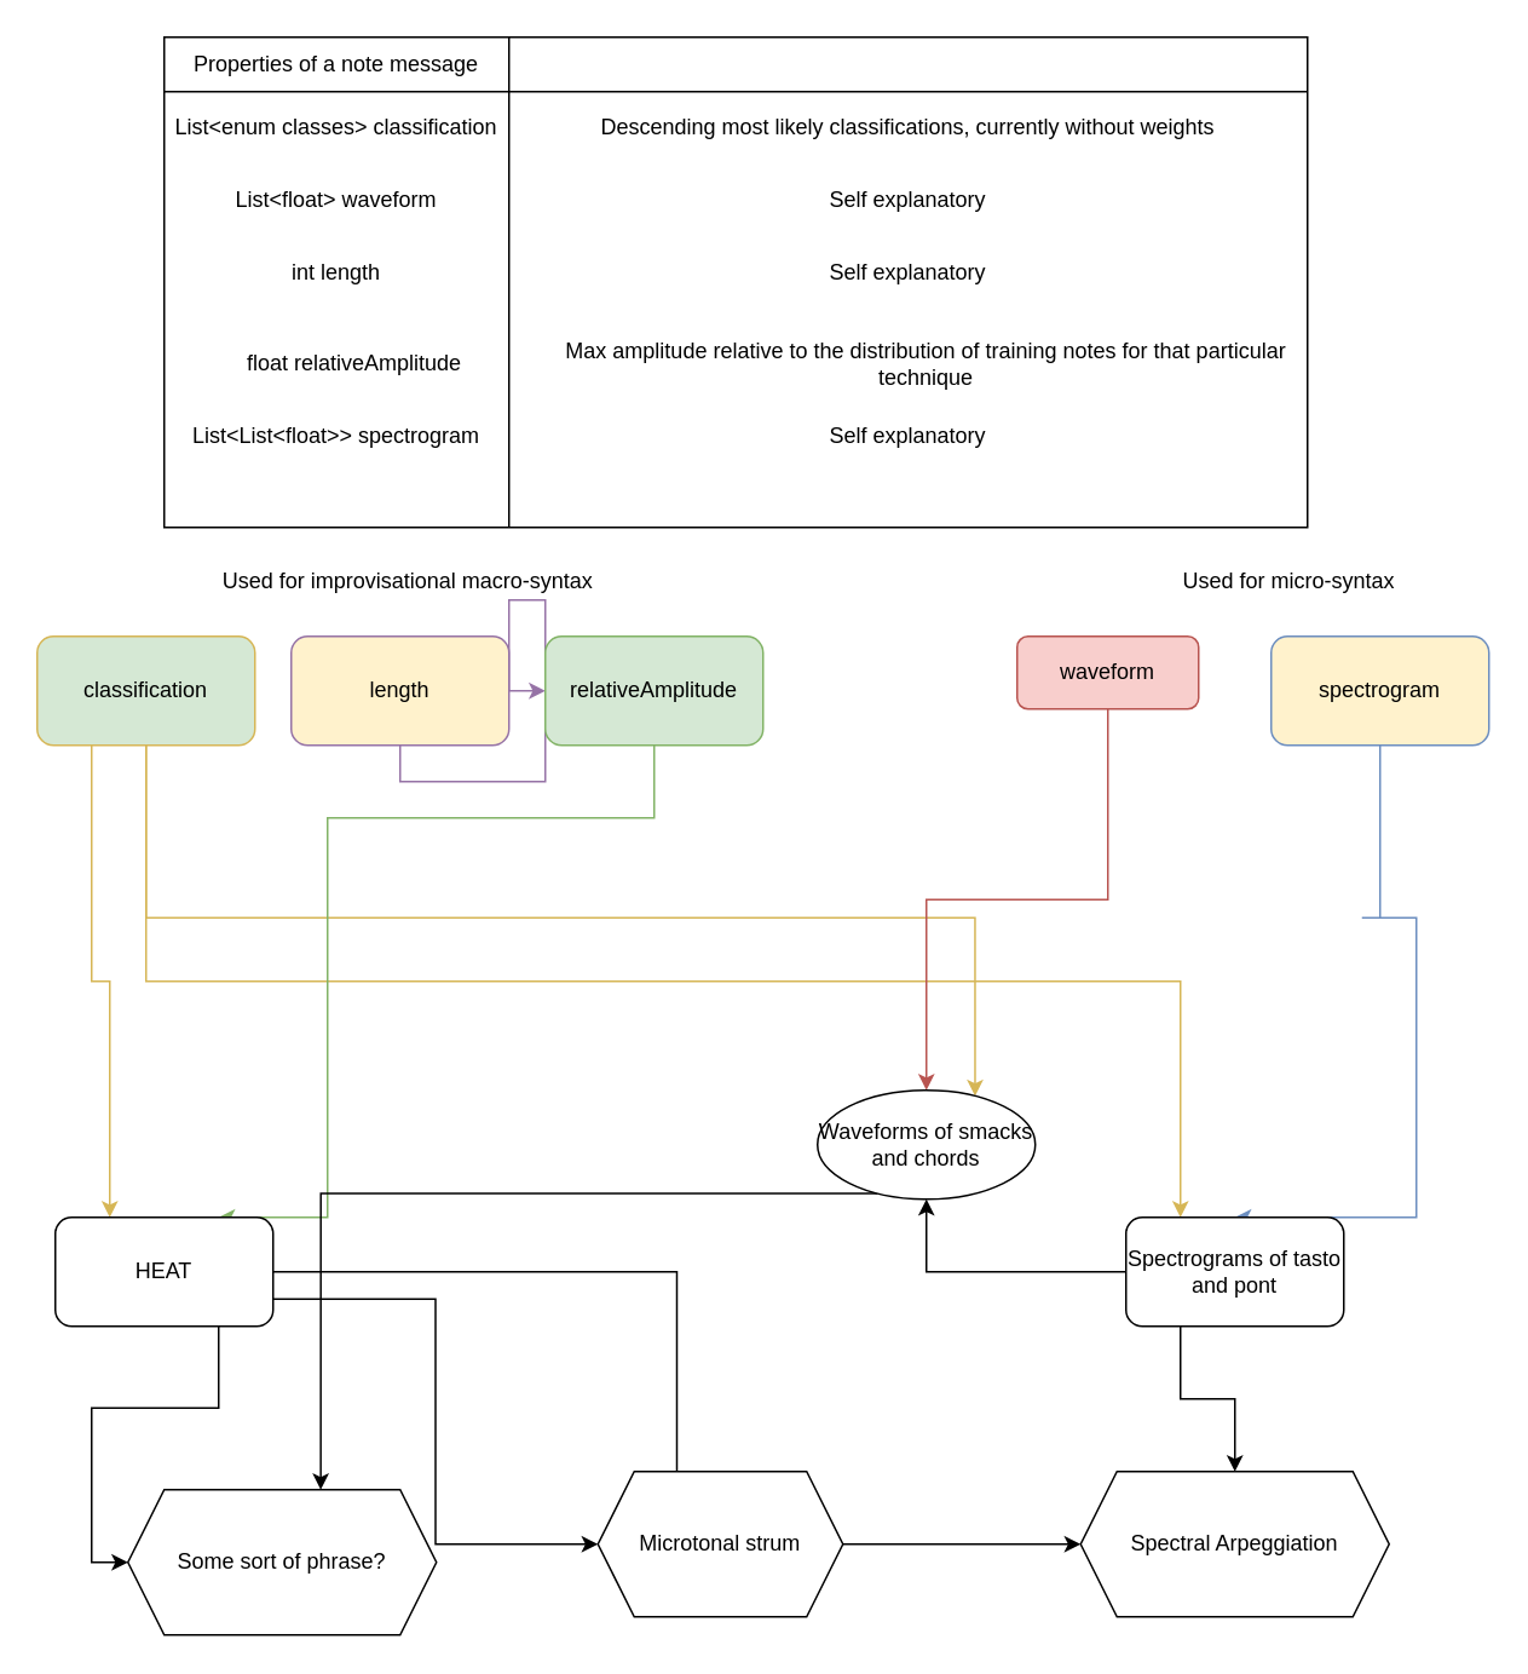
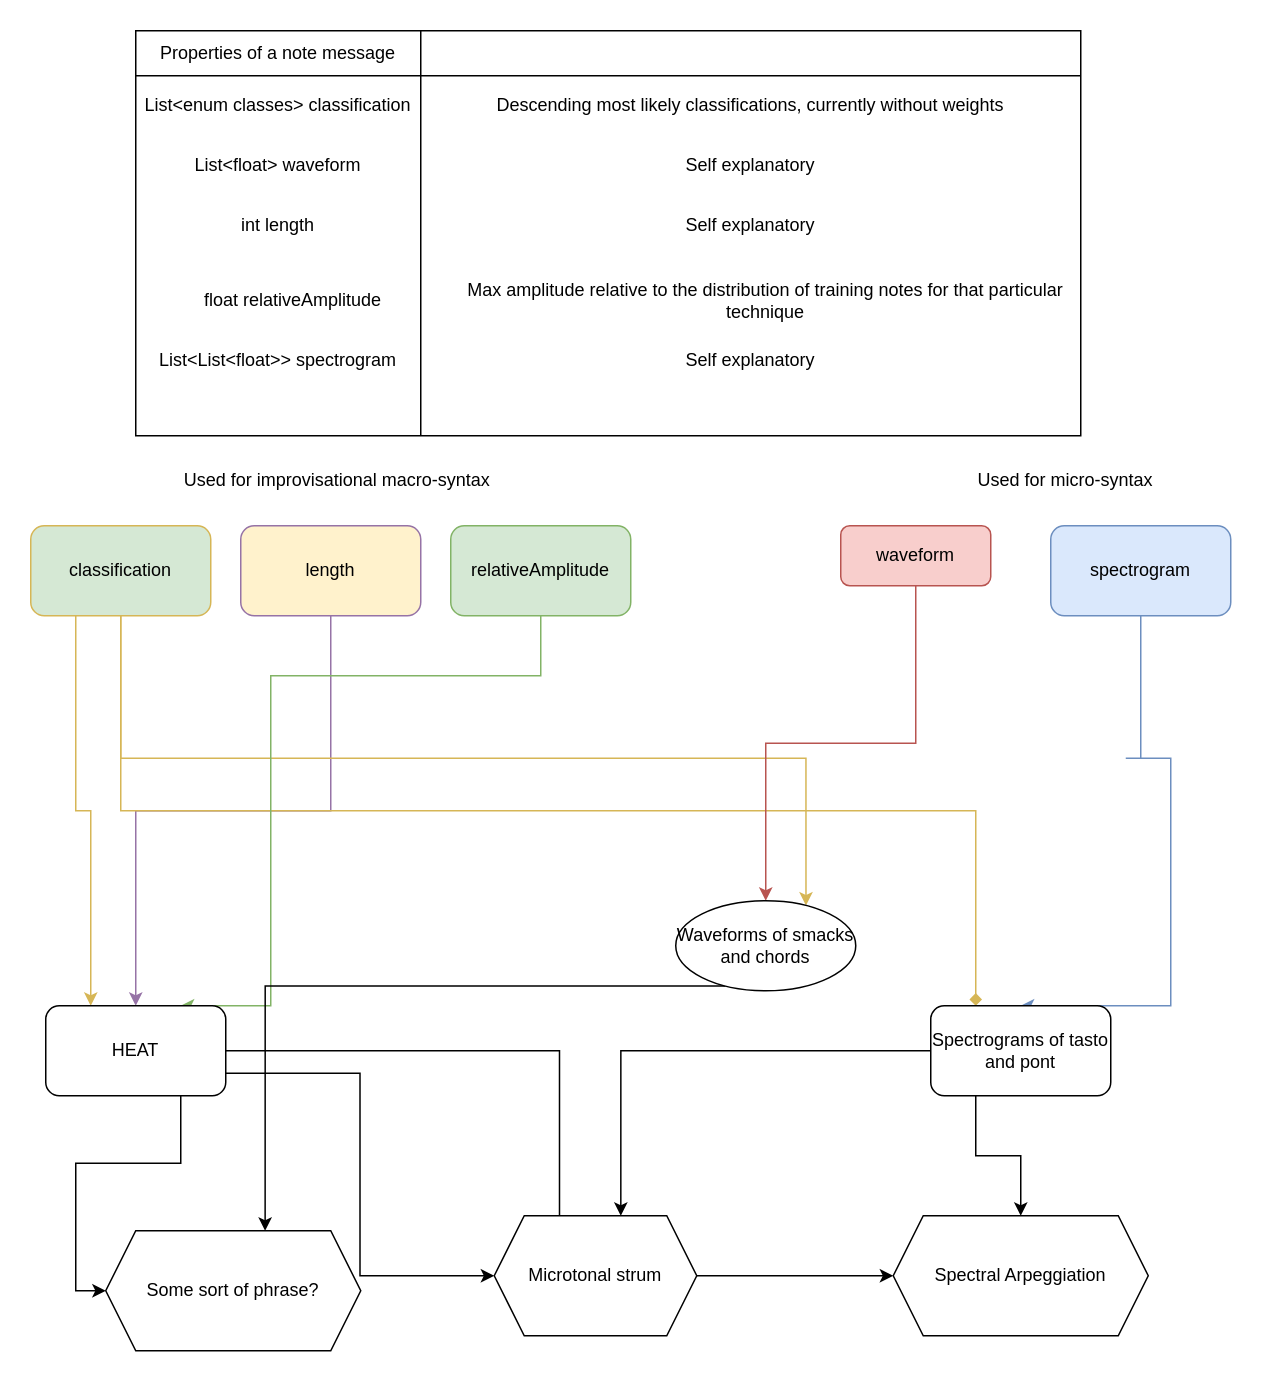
- <mxCell id="15" value="spectrogram" style="rounded=1;whiteSpace=wrap;html=1;fillColor=#fff2cc;strokeColor=#6c8ebf;" parent="1" vertex="1"><mxGeometry x="700" y="350" width="120" height="60" as="geometry" /></mxCell>
+ <mxCell id="15" value="spectrogram" style="rounded=1;whiteSpace=wrap;html=1;fillColor=#dae8fc;strokeColor=#6c8ebf;" parent="1" vertex="1"><mxGeometry x="700" y="350" width="120" height="60" as="geometry" /></mxCell>
- <mxCell id="12" style="edgeStyle=orthogonalEdgeStyle;rounded=0;orthogonalLoop=1;jettySize=auto;html=1;exitX=0.5;exitY=1;exitDx=0;exitDy=0;fillColor=#e1d5e7;strokeColor=#9673a6;" parent="1" source="13" target="25" edge="1"><mxGeometry relative="1" as="geometry"><mxPoint x="135" y="590" as="targetPoint" /></mxGeometry></mxCell>
+ <mxCell id="12" style="edgeStyle=orthogonalEdgeStyle;rounded=0;orthogonalLoop=1;jettySize=auto;html=1;exitX=0.5;exitY=1;exitDx=0;exitDy=0;fillColor=#e1d5e7;strokeColor=#9673a6;entryX=0.5;entryY=0;entryDx=0;entryDy=0;" parent="1" source="13" target="34" edge="1"><mxGeometry relative="1" as="geometry"><mxPoint x="135" y="590" as="targetPoint" /></mxGeometry></mxCell>
- <mxCell id="19" style="edgeStyle=orthogonalEdgeStyle;rounded=0;orthogonalLoop=1;jettySize=auto;html=1;exitX=0.5;exitY=1;exitDx=0;exitDy=0;entryX=0.25;entryY=0;entryDx=0;entryDy=0;fillColor=#fff2cc;strokeColor=#d6b656;" parent="1" source="21" target="30" edge="1"><mxGeometry relative="1" as="geometry" /></mxCell>
+ <mxCell id="19" style="edgeStyle=orthogonalEdgeStyle;rounded=0;orthogonalLoop=1;jettySize=auto;html=1;exitX=0.5;exitY=1;exitDx=0;exitDy=0;entryX=0.25;entryY=0;entryDx=0;entryDy=0;fillColor=#fff2cc;strokeColor=#d6b656;endArrow=diamond;" parent="1" source="21" target="30" edge="1"><mxGeometry relative="1" as="geometry" /></mxCell>
- <mxCell id="29" style="edgeStyle=orthogonalEdgeStyle;rounded=0;orthogonalLoop=1;jettySize=auto;html=1;exitX=0;exitY=0.5;exitDx=0;exitDy=0;" edge="1" parent="1" source="30" target="27"><mxGeometry relative="1" as="geometry" /></mxCell>
+ <mxCell id="29" style="edgeStyle=orthogonalEdgeStyle;rounded=0;orthogonalLoop=1;jettySize=auto;html=1;exitX=0;exitY=0.5;exitDx=0;exitDy=0;entryX=0.625;entryY=0;entryDx=0;entryDy=0;" edge="1" parent="1" source="30" target="38"><mxGeometry relative="1" as="geometry" /></mxCell>
